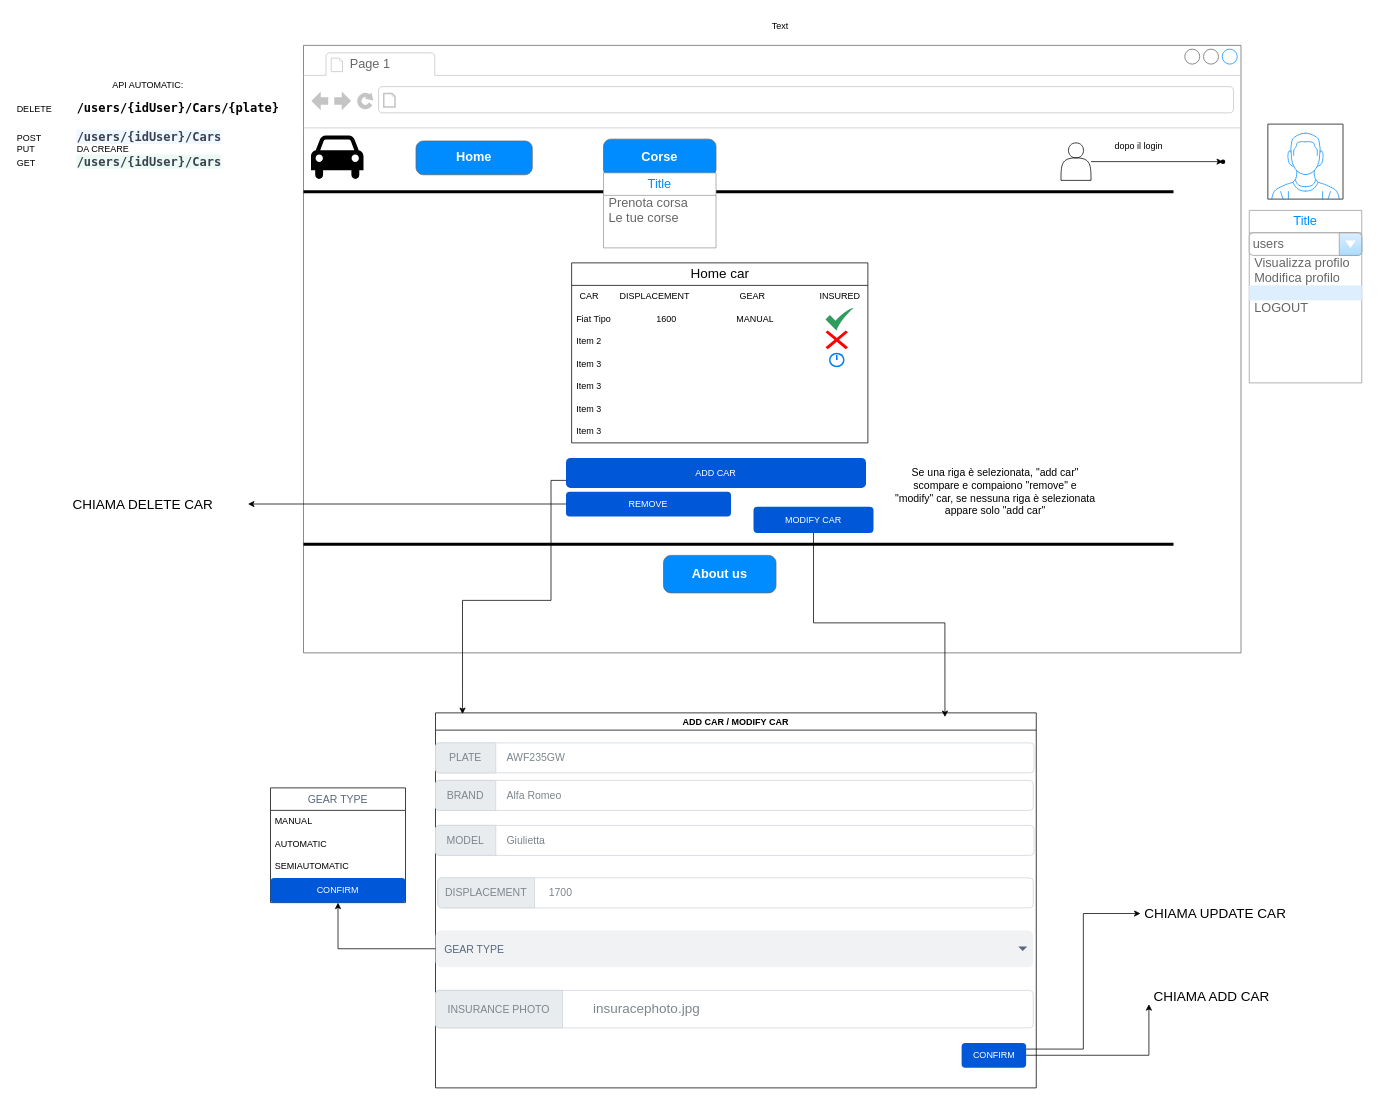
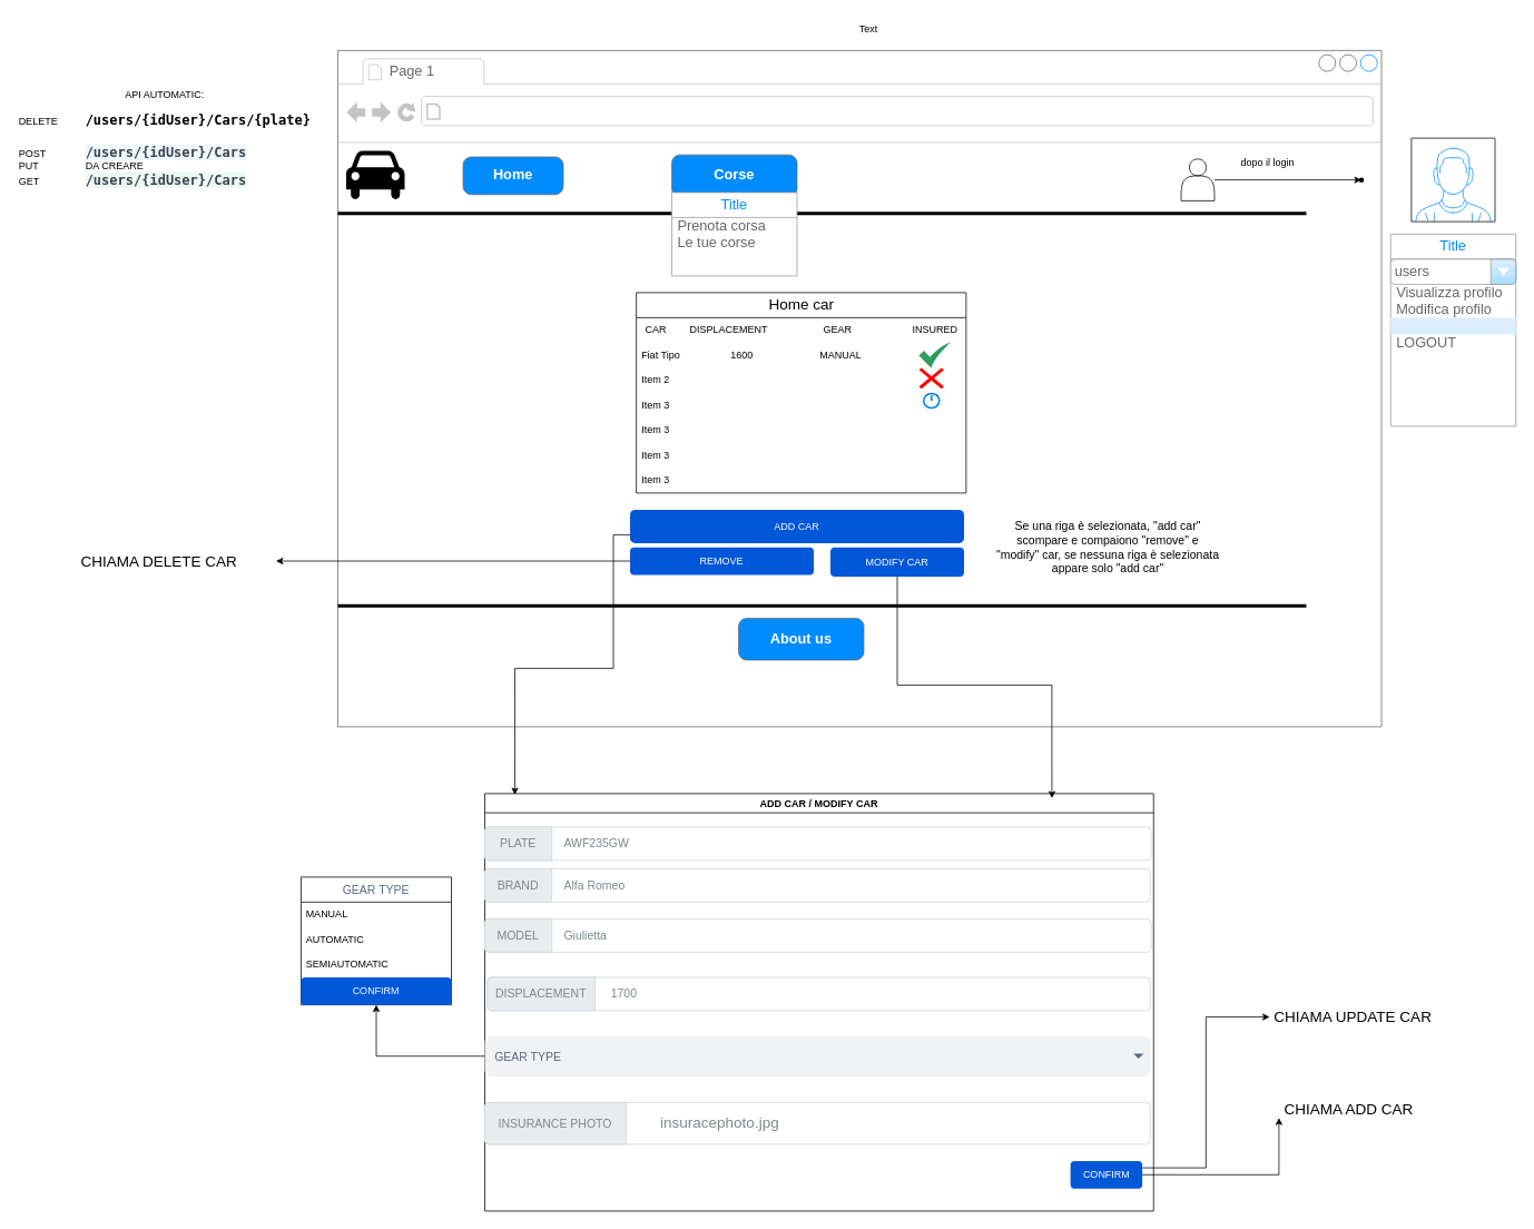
- <mxCell id="8" value="Home" style="strokeWidth=1;shadow=0;dashed=0;align=center;html=1;shape=mxgraph.mockup.buttons.button;strokeColor=#666666;fontColor=#ffffff;mainText=;buttonStyle=round;fontSize=17;fontStyle=1;fillColor=#008cff;whiteSpace=wrap;" parent="2" vertex="1"><mxGeometry x="150" y="127.5" width="155" height="45" as="geometry" /></mxCell>
+ <mxCell id="8" value="Home" style="strokeWidth=1;shadow=0;dashed=0;align=center;html=1;shape=mxgraph.mockup.buttons.button;strokeColor=#666666;fontColor=#ffffff;mainText=;buttonStyle=round;fontSize=17;fontStyle=1;fillColor=#008cff;whiteSpace=wrap;" parent="2" vertex="1"><mxGeometry x="150" y="127.5" width="120" height="45" as="geometry" /></mxCell>
- <mxCell id="21" value="MODIFY CAR" style="rounded=1;fillColor=#0057D8;strokeColor=none;html=1;whiteSpace=wrap;fontColor=#ffffff;align=center;verticalAlign=middle;fontStyle=0;fontSize=12;sketch=0;" parent="2" vertex="1"><mxGeometry x="600" y="615" width="160" height="35" as="geometry" /></mxCell>
+ <mxCell id="21" value="MODIFY CAR" style="rounded=1;fillColor=#0057D8;strokeColor=none;html=1;whiteSpace=wrap;fontColor=#ffffff;align=center;verticalAlign=middle;fontStyle=0;fontSize=12;sketch=0;" parent="2" vertex="1"><mxGeometry x="590" y="595" width="160" height="35" as="geometry" /></mxCell>
